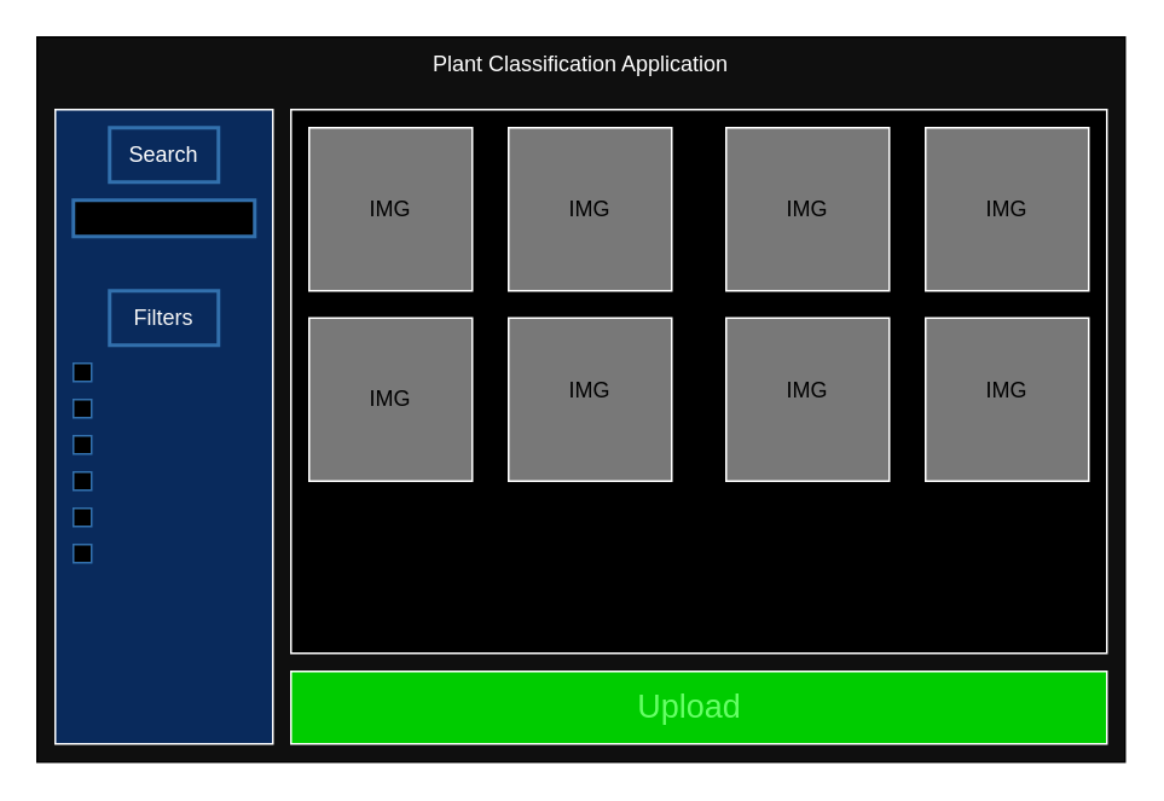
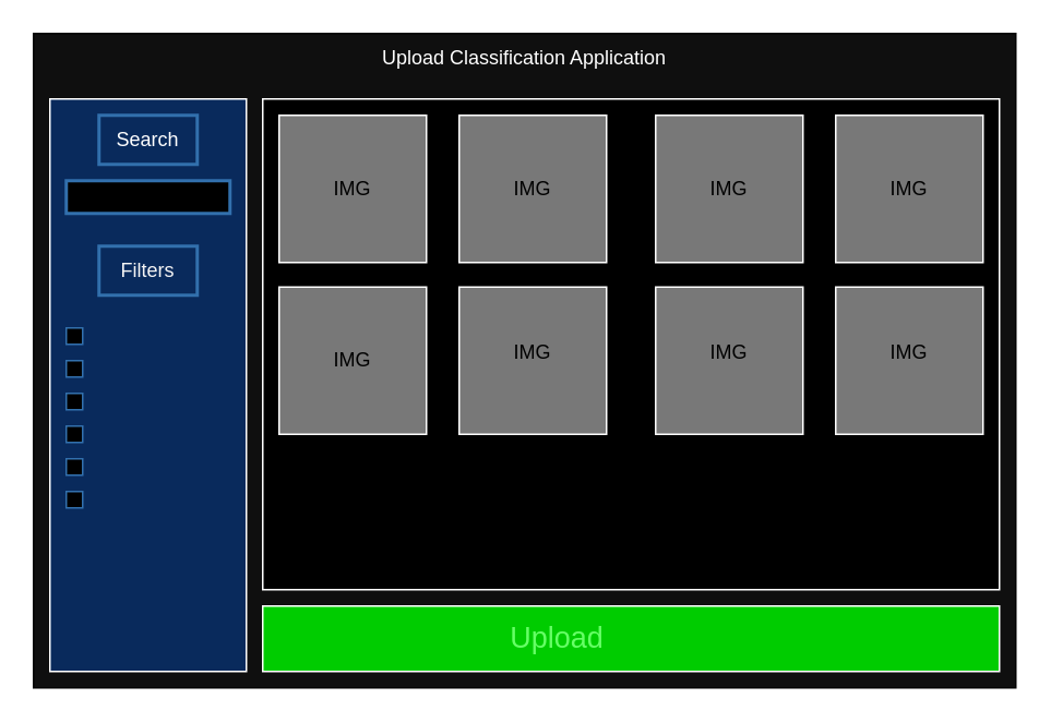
- <mxCell id="3" value="&lt;font color=&quot;#ffffff&quot;&gt;Plant Classification Application&lt;/font&gt;" style="text;html=1;align=center;verticalAlign=middle;whiteSpace=wrap;rounded=0;" vertex="1" parent="1"><mxGeometry x="100" y="20" width="440" height="30" as="geometry" /></mxCell>
+ <mxCell id="3" value="&lt;font color=&quot;#ffffff&quot;&gt;Upload Classification Application&lt;/font&gt;" style="text;html=1;align=center;verticalAlign=middle;whiteSpace=wrap;rounded=0;" vertex="1" parent="1"><mxGeometry x="100" y="20" width="440" height="30" as="geometry" /></mxCell>
- <mxCell id="6" value="&lt;font color=&quot;#f5f5f5&quot;&gt;Filters&lt;/font&gt;" style="text;html=1;align=center;verticalAlign=middle;whiteSpace=wrap;rounded=0;strokeColor=#3270AD;strokeWidth=2;" vertex="1" parent="1"><mxGeometry x="60" y="160" width="60" height="30" as="geometry" /></mxCell>
+ <mxCell id="6" value="&lt;font color=&quot;#f5f5f5&quot;&gt;Filters&lt;/font&gt;" style="text;html=1;align=center;verticalAlign=middle;whiteSpace=wrap;rounded=0;strokeColor=#3270AD;strokeWidth=2;" vertex="1" parent="1"><mxGeometry x="60" y="150" width="60" height="30" as="geometry" /></mxCell>
- <mxCell id="16" value="&lt;font color=&quot;#66ff66&quot; style=&quot;font-size: 18px;&quot;&gt;Upload&lt;/font&gt;" style="text;html=1;align=center;verticalAlign=middle;whiteSpace=wrap;rounded=0;" vertex="1" parent="1"><mxGeometry x="350" y="375" width="60" height="30" as="geometry" /></mxCell>
+ <mxCell id="16" value="&lt;font color=&quot;#66ff66&quot; style=&quot;font-size: 18px;&quot;&gt;Upload&lt;/font&gt;" style="text;html=1;align=center;verticalAlign=middle;whiteSpace=wrap;rounded=0;" vertex="1" parent="1"><mxGeometry x="310" y="375" width="60" height="30" as="geometry" /></mxCell>
